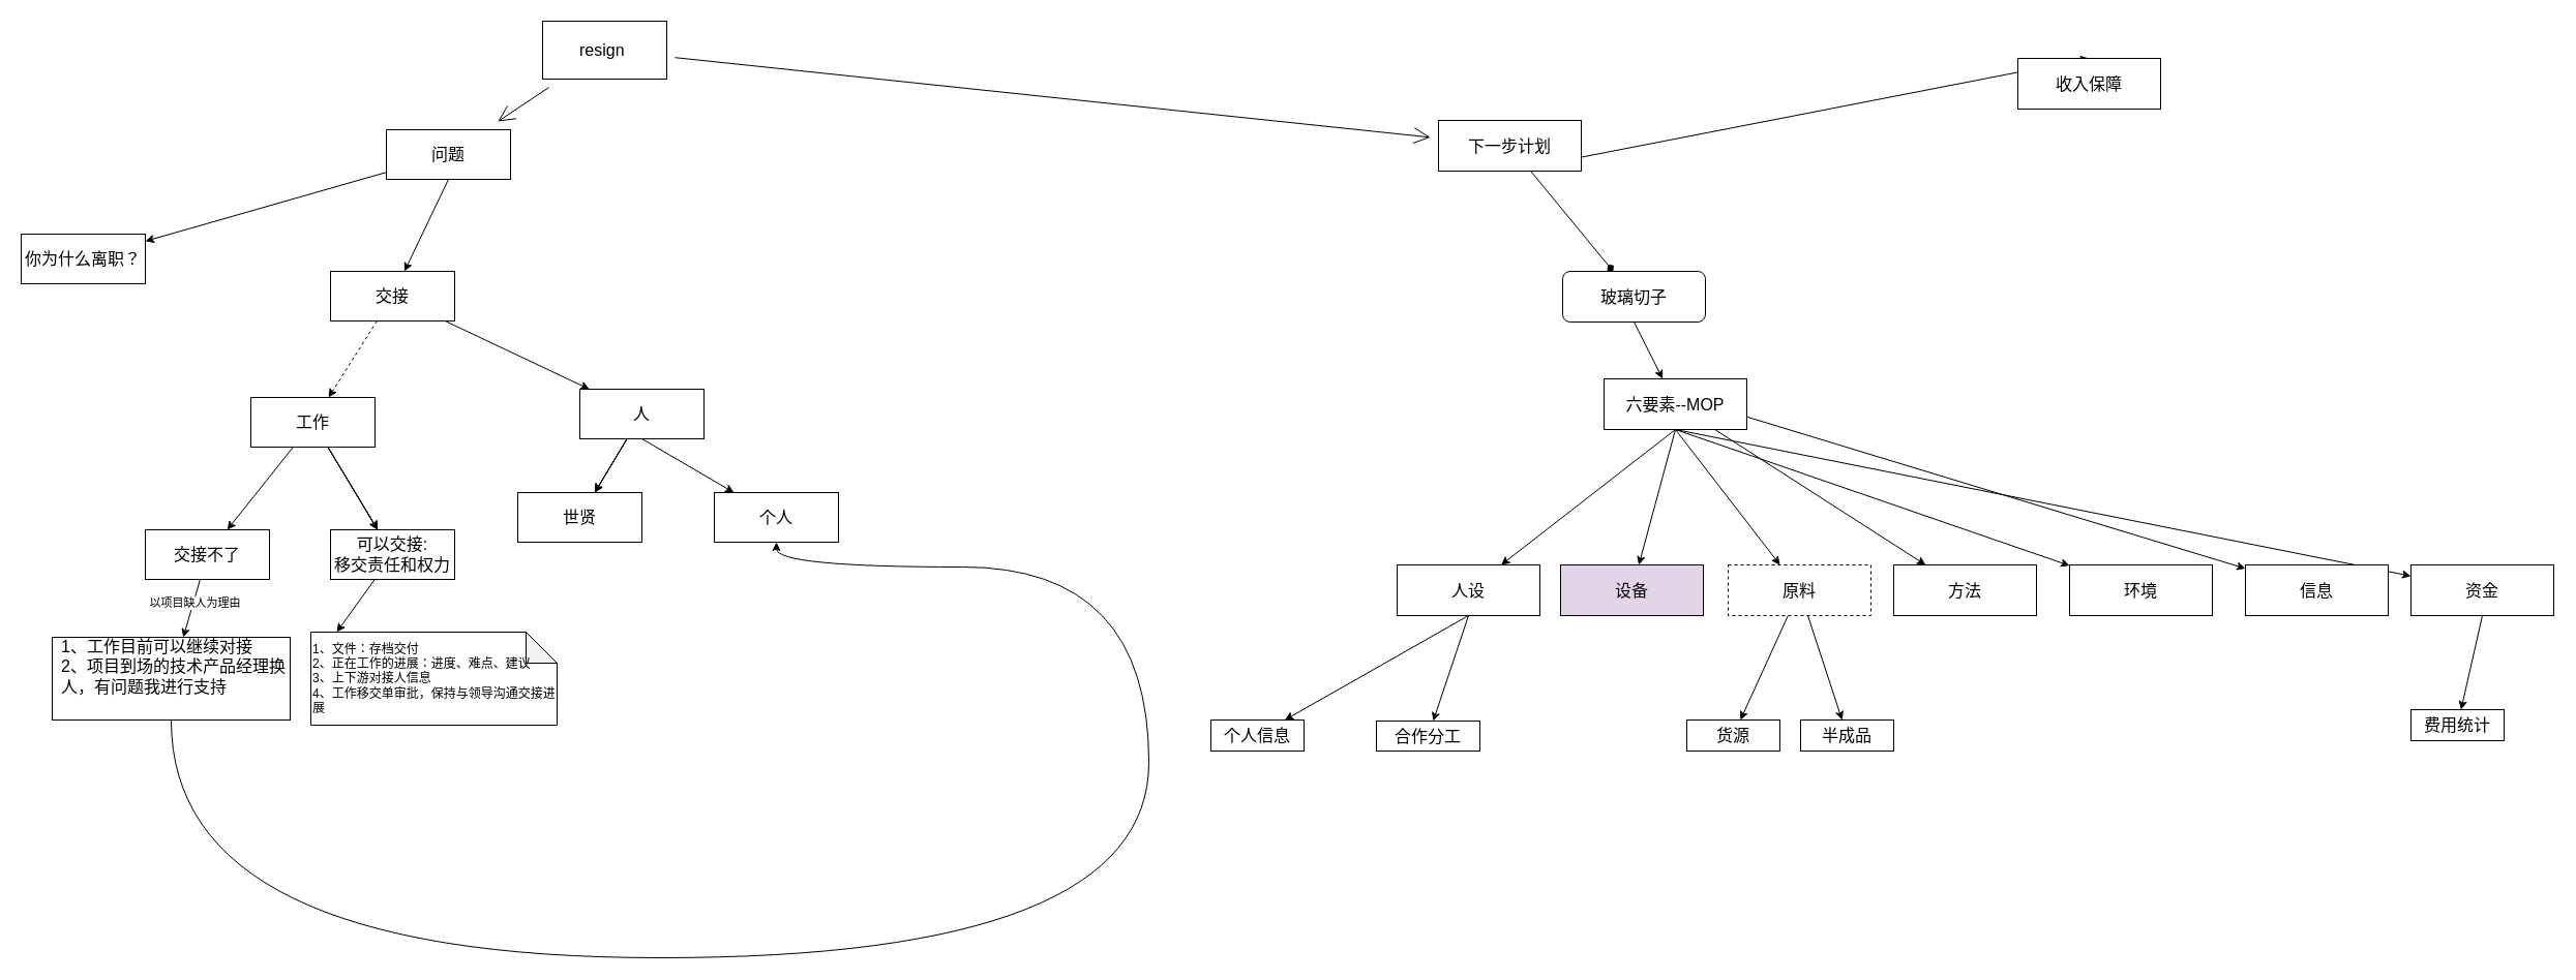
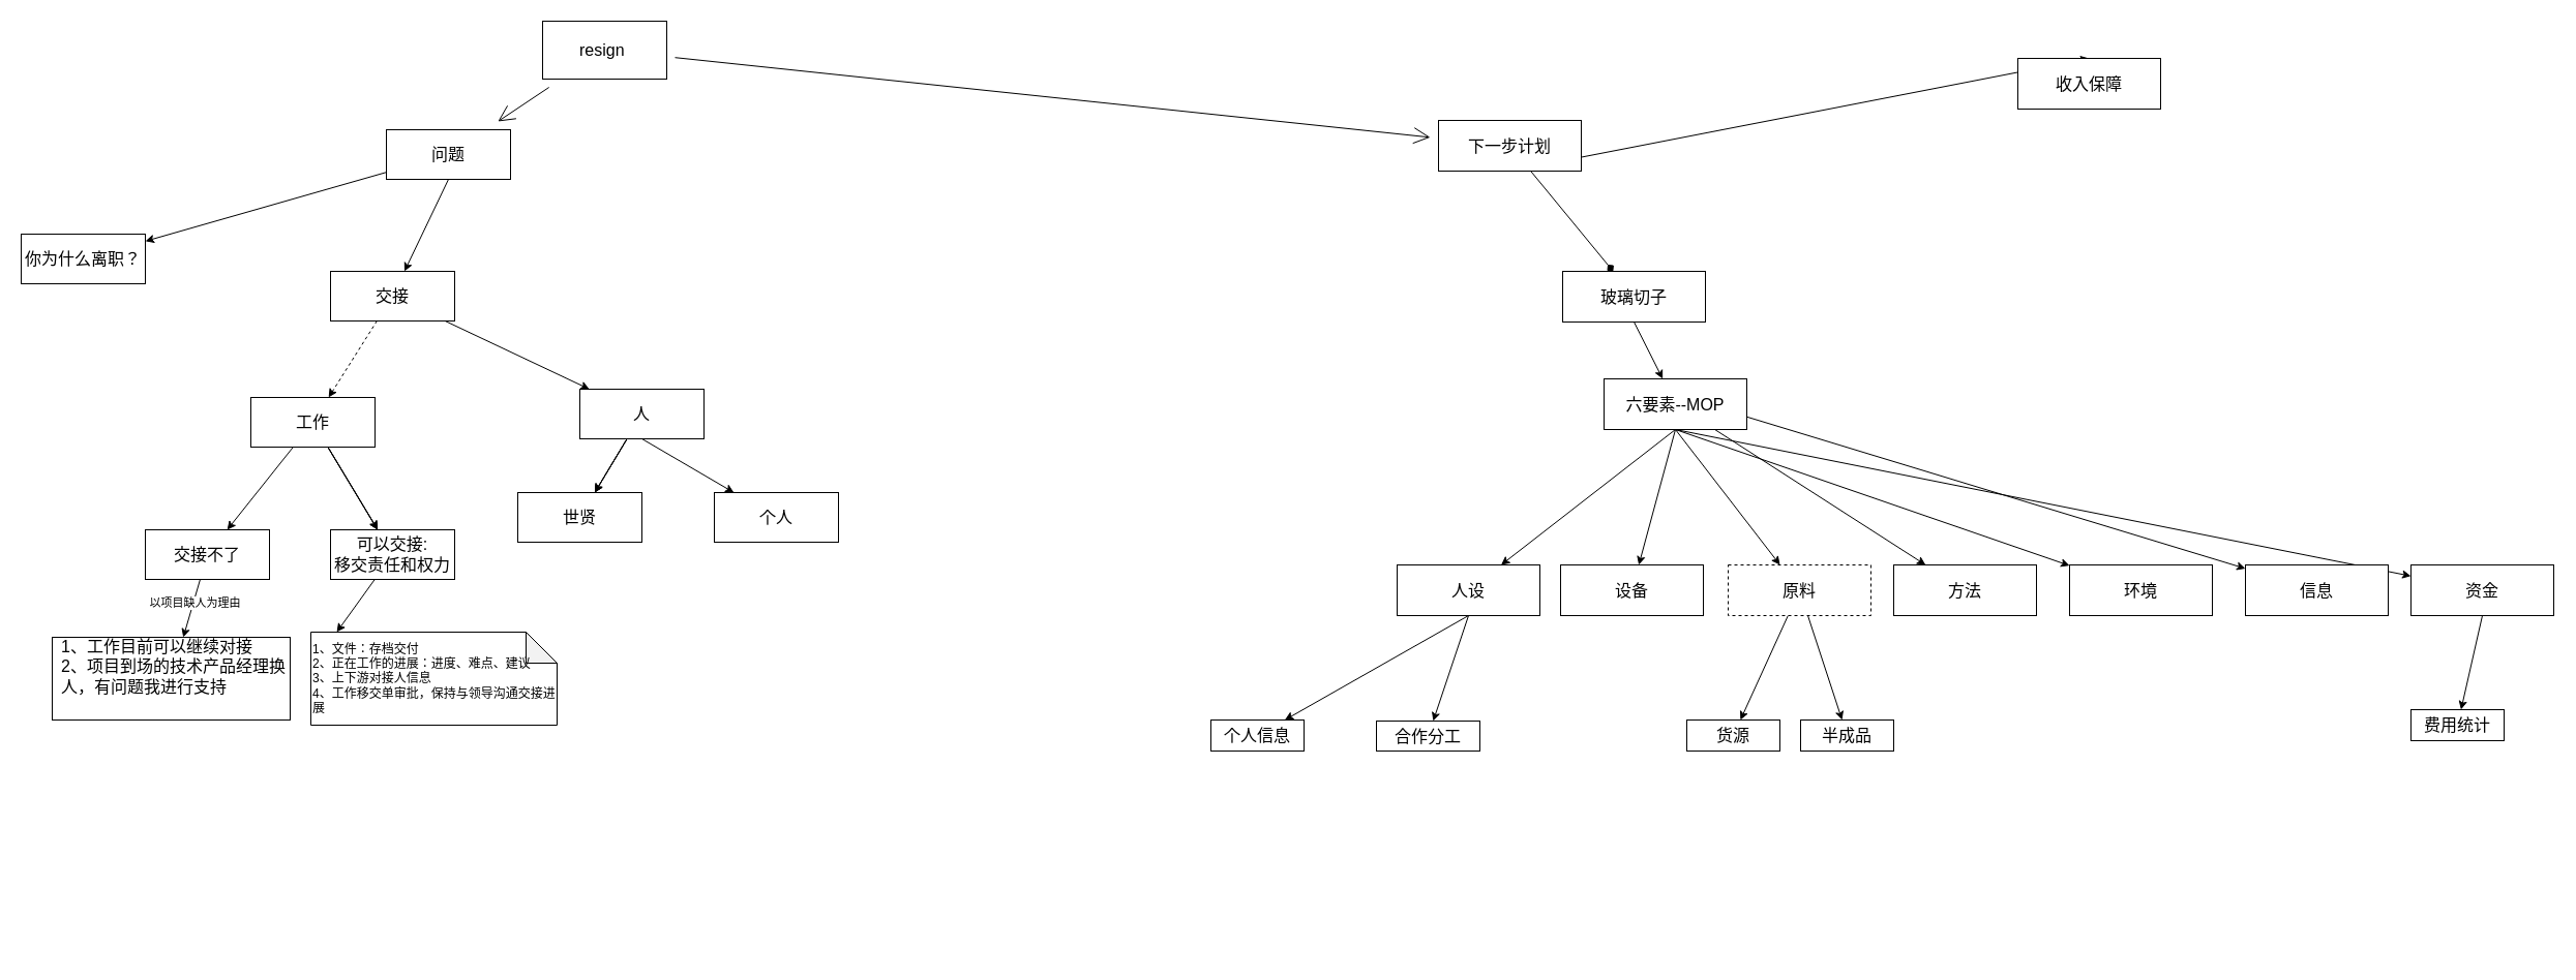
- <mxCell id="36" value="玻璃切子" style="whiteSpace=wrap;html=1;fontSize=16;rounded=1;" vertex="1" parent="1"><mxGeometry x="1510" y="262" width="138" height="49" as="geometry" /></mxCell>
+ <mxCell id="36" value="玻璃切子" style="whiteSpace=wrap;html=1;fontSize=16;" vertex="1" parent="1"><mxGeometry x="1510" y="262" width="138" height="49" as="geometry" /></mxCell>
- <mxCell id="49" value="设备" style="whiteSpace=wrap;html=1;fontSize=16;fillColor=#e1d5e7;" vertex="1" parent="1"><mxGeometry x="1508" y="546" width="138" height="49" as="geometry" /></mxCell>
+ <mxCell id="49" value="设备" style="whiteSpace=wrap;html=1;fontSize=16;" vertex="1" parent="1"><mxGeometry x="1508" y="546" width="138" height="49" as="geometry" /></mxCell>
- <mxCell id="31" value="" style="edgeStyle=orthogonalEdgeStyle;rounded=1;orthogonalLoop=1;jettySize=auto;html=1;curved=1;" parent="1" source="32" target="34" edge="1"><mxGeometry relative="1" as="geometry"><mxPoint x="165" y="786" as="targetPoint" /><Array as="points"><mxPoint x="165" y="926" /><mxPoint x="1110" y="926" /><mxPoint x="1110" y="548" /></Array></mxGeometry></mxCell>
